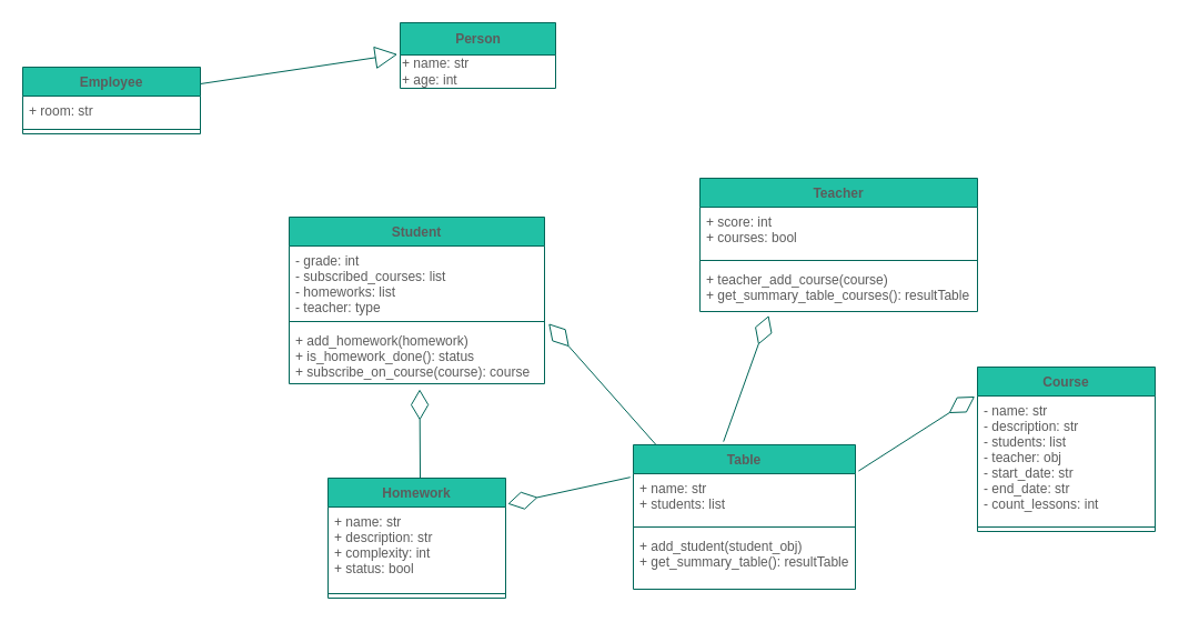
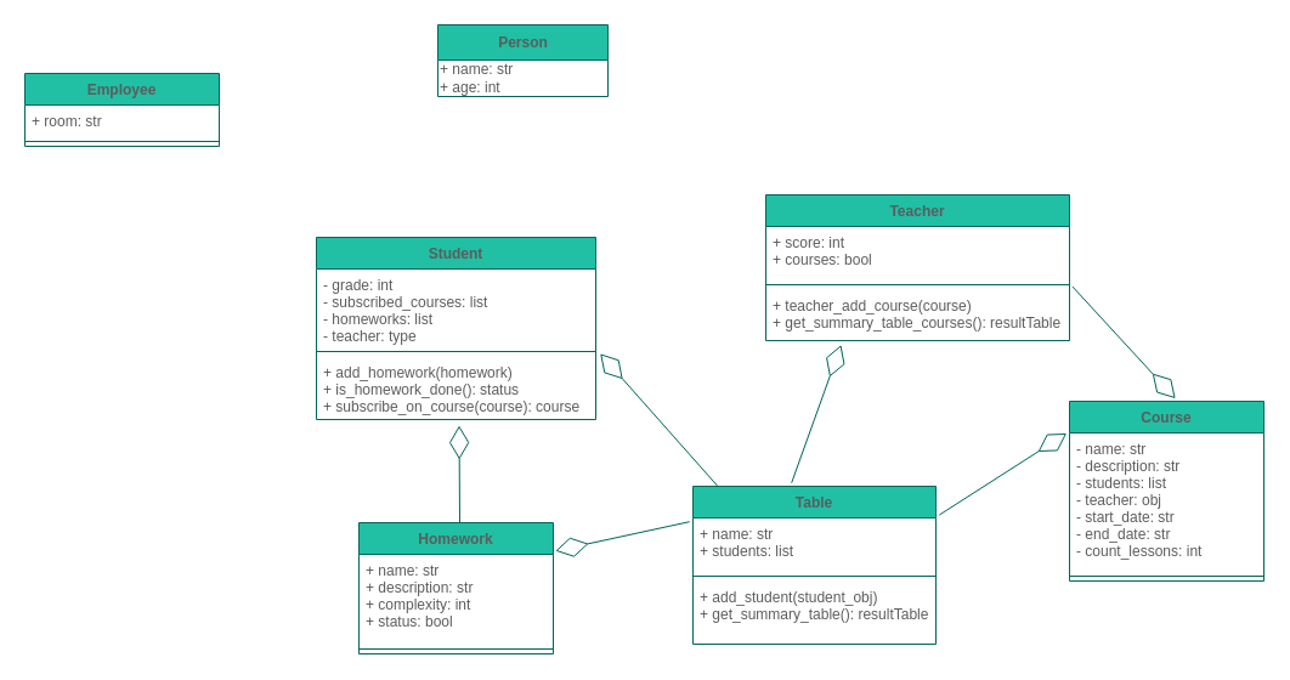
- <mxCell id="18" value="" style="endArrow=block;html=1;rounded=0;strokeWidth=1;endFill=0;entryX=-0.017;entryY=-0.02;entryDx=0;entryDy=0;exitX=1;exitY=0.25;exitDx=0;exitDy=0;endSize=18;entryPerimeter=0;strokeColor=#006658;fontColor=#5C5C5C;" edge="1" parent="1" source="15" target="3"><mxGeometry width="50" height="50" relative="1" as="geometry"><mxPoint x="595" y="126.59" as="sourcePoint" /><mxPoint x="595.68" y="40" as="targetPoint" /></mxGeometry></mxCell>
+ <mxCell id="31" value="" style="endArrow=diamondThin;html=1;rounded=0;strokeWidth=1;endFill=0;entryX=0.545;entryY=-0.016;entryDx=0;entryDy=0;entryPerimeter=0;endSize=25;strokeColor=#006658;fontColor=#5C5C5C;exitX=1.01;exitY=1.127;exitDx=0;exitDy=0;exitPerimeter=0;" edge="1" parent="1" source="12" target="23"><mxGeometry width="50" height="50" relative="1" as="geometry"><mxPoint x="959.97" y="290.01" as="sourcePoint" /><mxPoint x="959.5" y="210.002" as="targetPoint" /></mxGeometry></mxCell>
